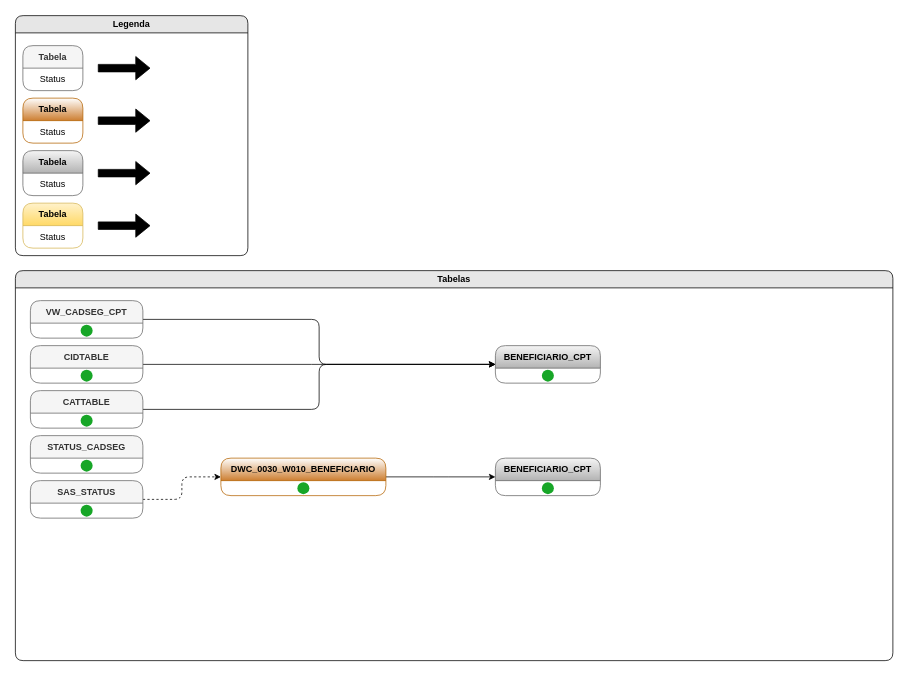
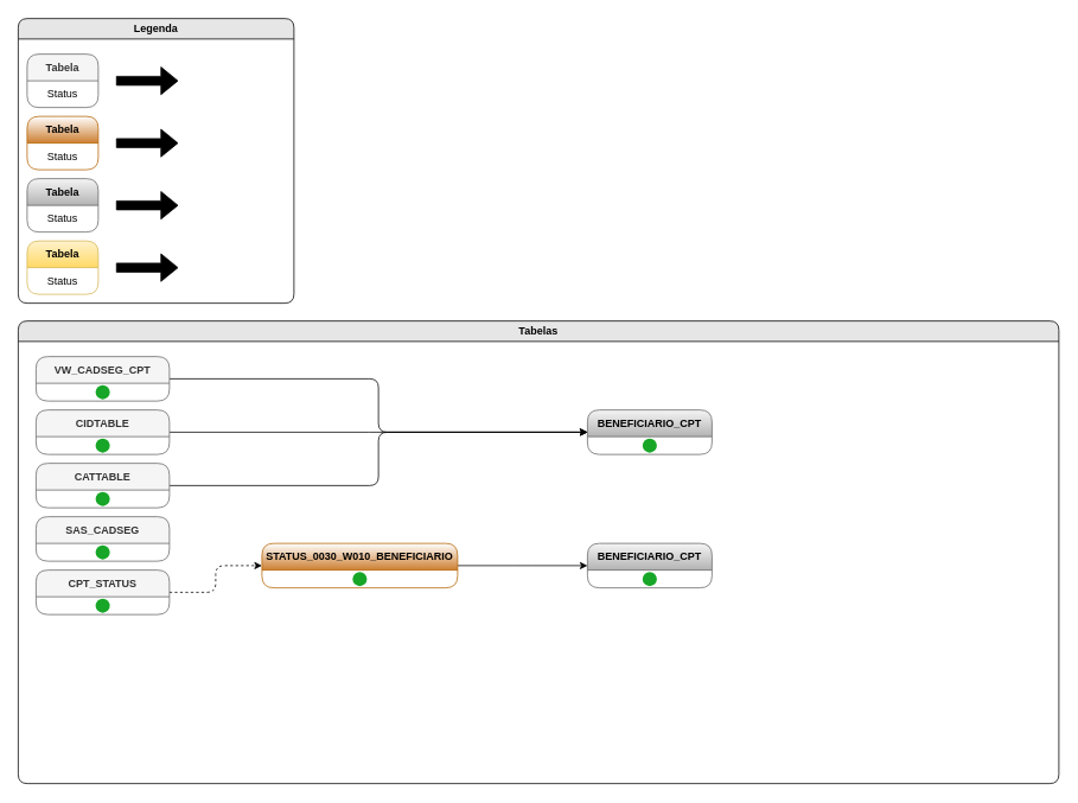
- <mxCell id="19" value="&lt;b&gt;STATUS_CADSEG&lt;/b&gt;" style="swimlane;fontStyle=0;childLayout=stackLayout;horizontal=1;startSize=30;horizontalStack=0;resizeParent=1;resizeParentMax=0;resizeLast=0;collapsible=1;marginBottom=0;whiteSpace=wrap;html=1;rounded=1;fillStyle=solid;strokeColor=#666666;align=center;verticalAlign=middle;fontFamily=Helvetica;fontSize=12;fontColor=#333333;fillColor=#f5f5f5;" vertex="1" parent="15"><mxGeometry x="20" y="220" width="150" height="50" as="geometry" /></mxCell>
+ <mxCell id="19" value="&lt;b&gt;SAS_CADSEG&lt;/b&gt;" style="swimlane;fontStyle=0;childLayout=stackLayout;horizontal=1;startSize=30;horizontalStack=0;resizeParent=1;resizeParentMax=0;resizeLast=0;collapsible=1;marginBottom=0;whiteSpace=wrap;html=1;rounded=1;fillStyle=solid;strokeColor=#666666;align=center;verticalAlign=middle;fontFamily=Helvetica;fontSize=12;fontColor=#333333;fillColor=#f5f5f5;" vertex="1" parent="15"><mxGeometry x="20" y="220" width="150" height="50" as="geometry" /></mxCell>
- <mxCell id="29" value="&lt;b&gt;DWC_0030_W010_BENEFICIARIO&lt;/b&gt;" style="swimlane;fontStyle=0;childLayout=stackLayout;horizontal=1;startSize=30;horizontalStack=0;resizeParent=1;resizeParentMax=0;resizeLast=0;collapsible=1;marginBottom=0;whiteSpace=wrap;html=1;rounded=1;fillStyle=hatch;strokeColor=#b46504;align=center;verticalAlign=middle;fontFamily=Helvetica;fontSize=12;fillColor=default;gradientColor=#CD7F32;" vertex="1" parent="15"><mxGeometry x="274" y="250" width="220" height="50" as="geometry" /></mxCell>
+ <mxCell id="29" value="&lt;b&gt;STATUS_0030_W010_BENEFICIARIO&lt;/b&gt;" style="swimlane;fontStyle=0;childLayout=stackLayout;horizontal=1;startSize=30;horizontalStack=0;resizeParent=1;resizeParentMax=0;resizeLast=0;collapsible=1;marginBottom=0;whiteSpace=wrap;html=1;rounded=1;fillStyle=hatch;strokeColor=#b46504;align=center;verticalAlign=middle;fontFamily=Helvetica;fontSize=12;fillColor=default;gradientColor=#CD7F32;" vertex="1" parent="15"><mxGeometry x="274" y="250" width="220" height="50" as="geometry" /></mxCell>
- <mxCell id="22" value="&lt;b&gt;SAS_STATUS&lt;/b&gt;" style="swimlane;fontStyle=0;childLayout=stackLayout;horizontal=1;startSize=30;horizontalStack=0;resizeParent=1;resizeParentMax=0;resizeLast=0;collapsible=1;marginBottom=0;whiteSpace=wrap;html=1;rounded=1;fillStyle=solid;strokeColor=#666666;align=center;verticalAlign=middle;fontFamily=Helvetica;fontSize=12;fontColor=#333333;fillColor=#f5f5f5;" vertex="1" parent="15"><mxGeometry x="20" y="280" width="150" height="50" as="geometry" /></mxCell>
+ <mxCell id="22" value="&lt;b&gt;CPT_STATUS&lt;/b&gt;" style="swimlane;fontStyle=0;childLayout=stackLayout;horizontal=1;startSize=30;horizontalStack=0;resizeParent=1;resizeParentMax=0;resizeLast=0;collapsible=1;marginBottom=0;whiteSpace=wrap;html=1;rounded=1;fillStyle=solid;strokeColor=#666666;align=center;verticalAlign=middle;fontFamily=Helvetica;fontSize=12;fontColor=#333333;fillColor=#f5f5f5;" vertex="1" parent="15"><mxGeometry x="20" y="280" width="150" height="50" as="geometry" /></mxCell>
